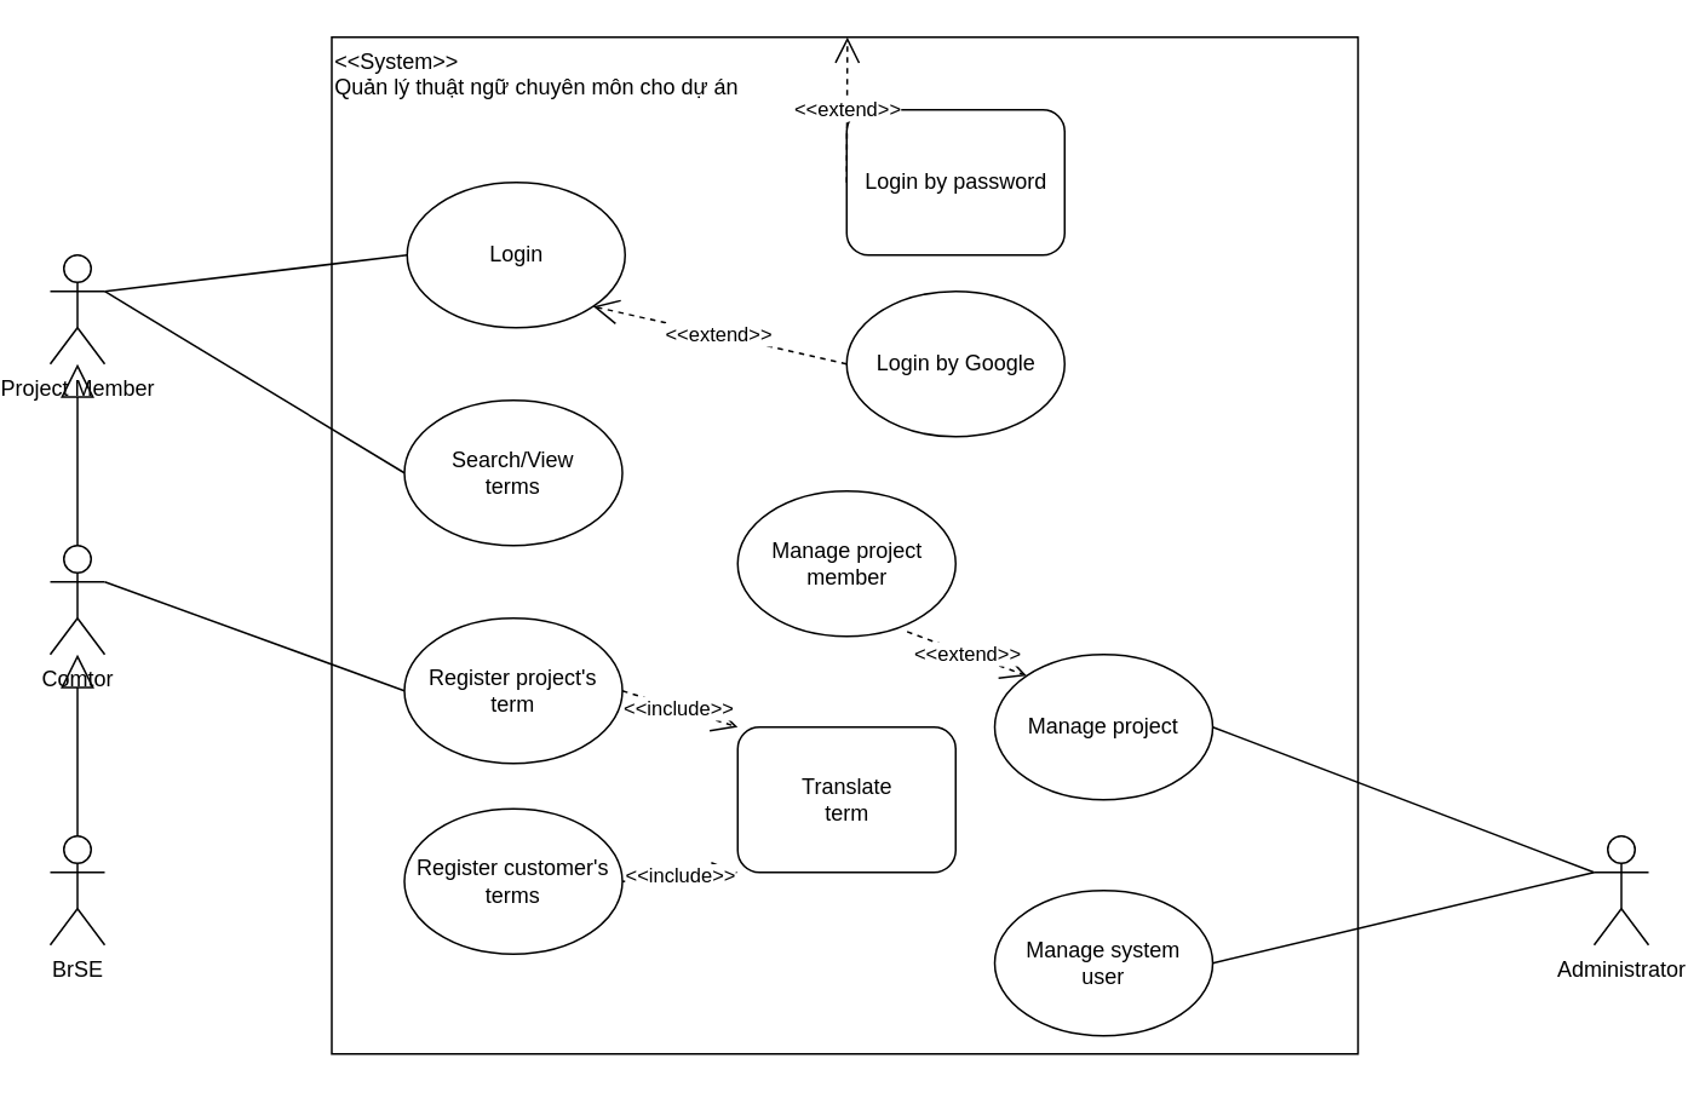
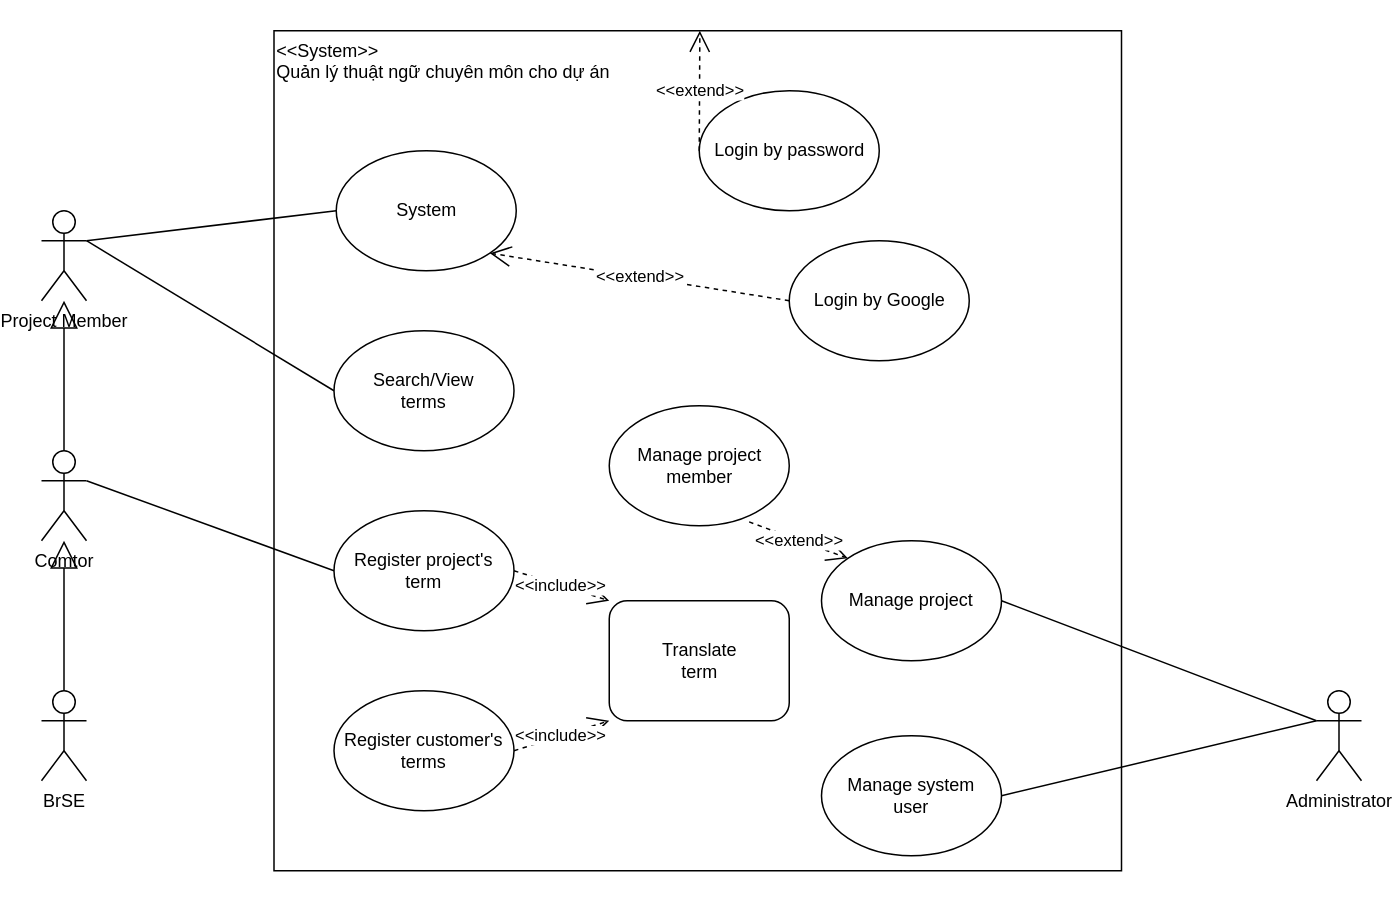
- <mxCell id="8" value="Login by password" style="whiteSpace=wrap;html=1;align=center;rounded=1;" vertex="1" parent="1"><mxGeometry x="458.5" y="60" width="120" height="80" as="geometry" /></mxCell>
+ <mxCell id="8" value="Login by password" style="ellipse;whiteSpace=wrap;html=1;align=center;" vertex="1" parent="1"><mxGeometry x="458.5" y="60" width="120" height="80" as="geometry" /></mxCell>
- <mxCell id="6" value="Login" style="ellipse;whiteSpace=wrap;html=1;align=center;" vertex="1" parent="1"><mxGeometry x="216.5" y="100" width="120" height="80" as="geometry" /></mxCell>
+ <mxCell id="6" value="System" style="ellipse;whiteSpace=wrap;html=1;align=center;" vertex="1" parent="1"><mxGeometry x="216.5" y="100" width="120" height="80" as="geometry" /></mxCell>
- <mxCell id="9" value="Login by Google" style="ellipse;whiteSpace=wrap;html=1;align=center;" vertex="1" parent="1"><mxGeometry x="458.5" y="160" width="120" height="80" as="geometry" /></mxCell>
+ <mxCell id="9" value="Login by Google" style="ellipse;whiteSpace=wrap;html=1;align=center;" vertex="1" parent="1"><mxGeometry x="518.5" y="160" width="120" height="80" as="geometry" /></mxCell>
- <mxCell id="13" value="Register customer's&lt;br&gt;terms" style="ellipse;whiteSpace=wrap;html=1;align=center;" vertex="1" parent="1"><mxGeometry x="215" y="445" width="120" height="80" as="geometry" /></mxCell>
+ <mxCell id="13" value="Register customer's&lt;br&gt;terms" style="ellipse;whiteSpace=wrap;html=1;align=center;" vertex="1" parent="1"><mxGeometry x="215" y="460" width="120" height="80" as="geometry" /></mxCell>
